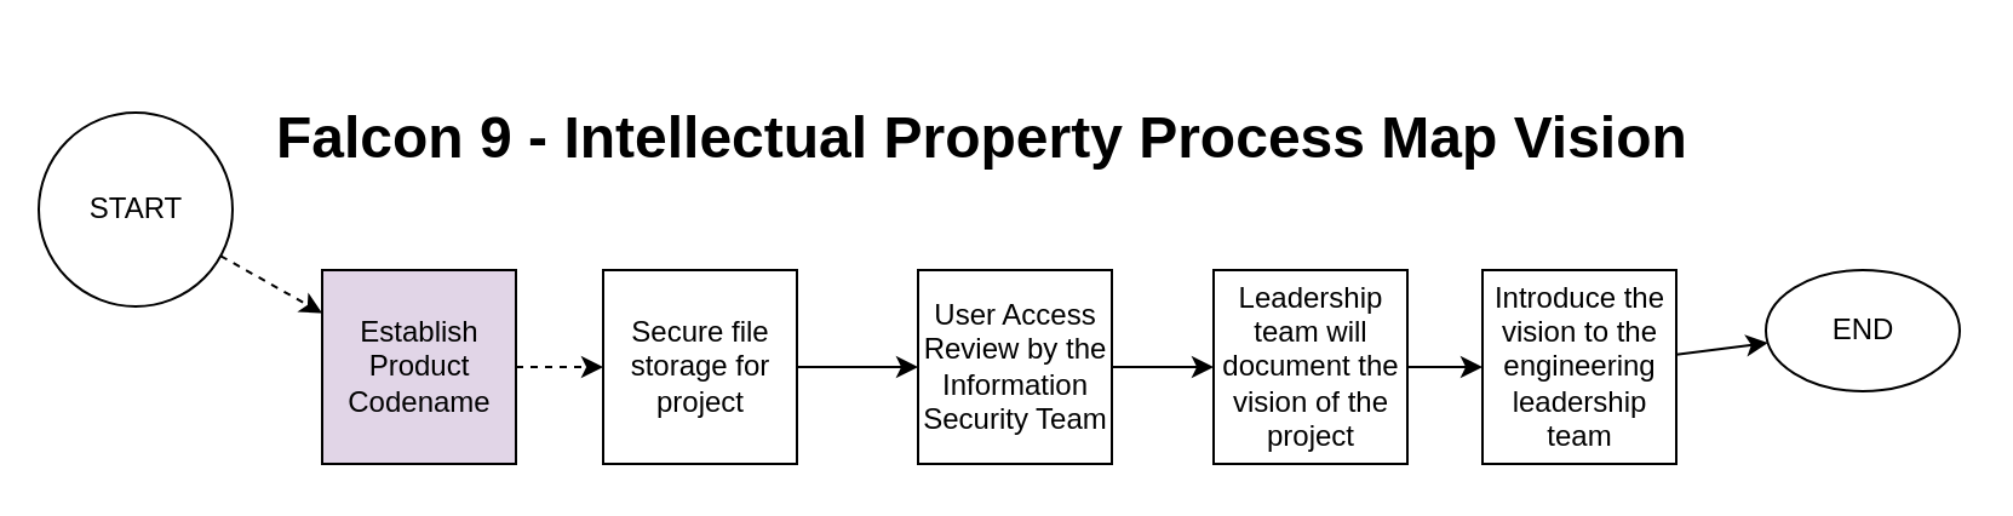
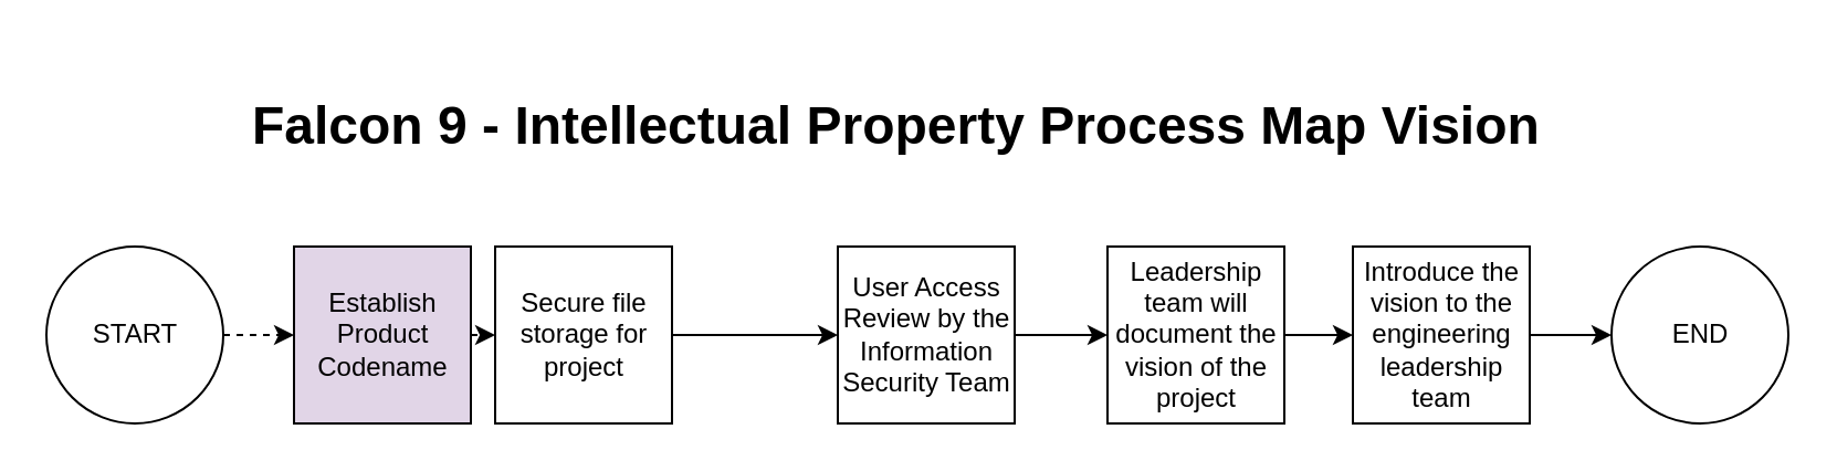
- <mxCell id="4" value="START" style="ellipse;whiteSpace=wrap;html=1;aspect=fixed;" parent="1" vertex="1"><mxGeometry x="15.5" y="46" width="80" height="80" as="geometry" /></mxCell>
+ <mxCell id="4" value="START" style="ellipse;whiteSpace=wrap;html=1;aspect=fixed;" parent="1" vertex="1"><mxGeometry x="20.5" y="111" width="80" height="80" as="geometry" /></mxCell>
- <mxCell id="15" value="END" style="ellipse;whiteSpace=wrap;html=1;aspect=fixed;" parent="1" vertex="1"><mxGeometry x="728.5" y="111" width="80" height="50" as="geometry" /></mxCell>
+ <mxCell id="15" value="END" style="ellipse;whiteSpace=wrap;html=1;aspect=fixed;" parent="1" vertex="1"><mxGeometry x="728.5" y="111" width="80" height="80" as="geometry" /></mxCell>
- <mxCell id="8" value="Secure file storage for project" style="whiteSpace=wrap;html=1;aspect=fixed;" parent="1" vertex="1"><mxGeometry x="248.5" y="111" width="80" height="80" as="geometry" /></mxCell>
+ <mxCell id="8" value="Secure file storage for project" style="whiteSpace=wrap;html=1;aspect=fixed;" parent="1" vertex="1"><mxGeometry x="223.5" y="111" width="80" height="80" as="geometry" /></mxCell>
